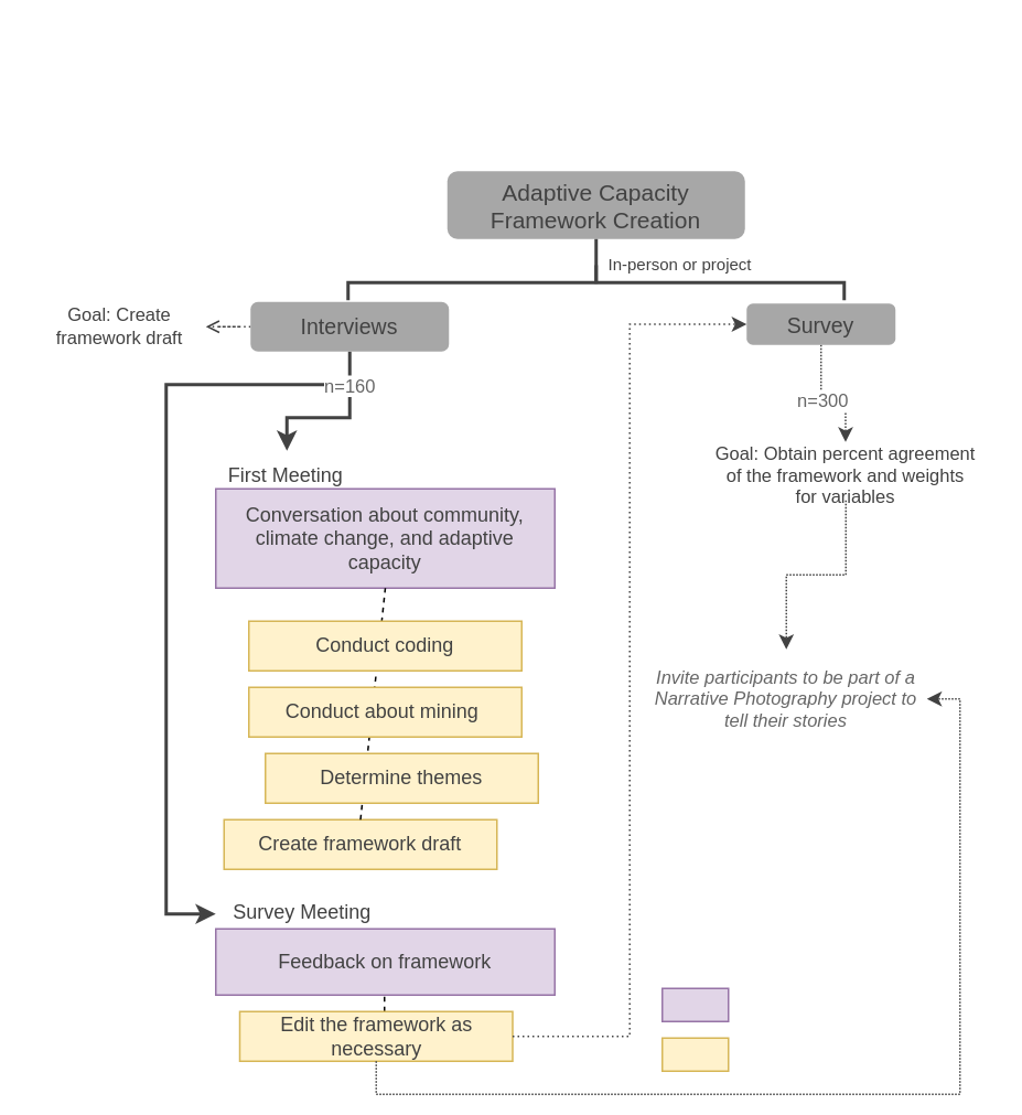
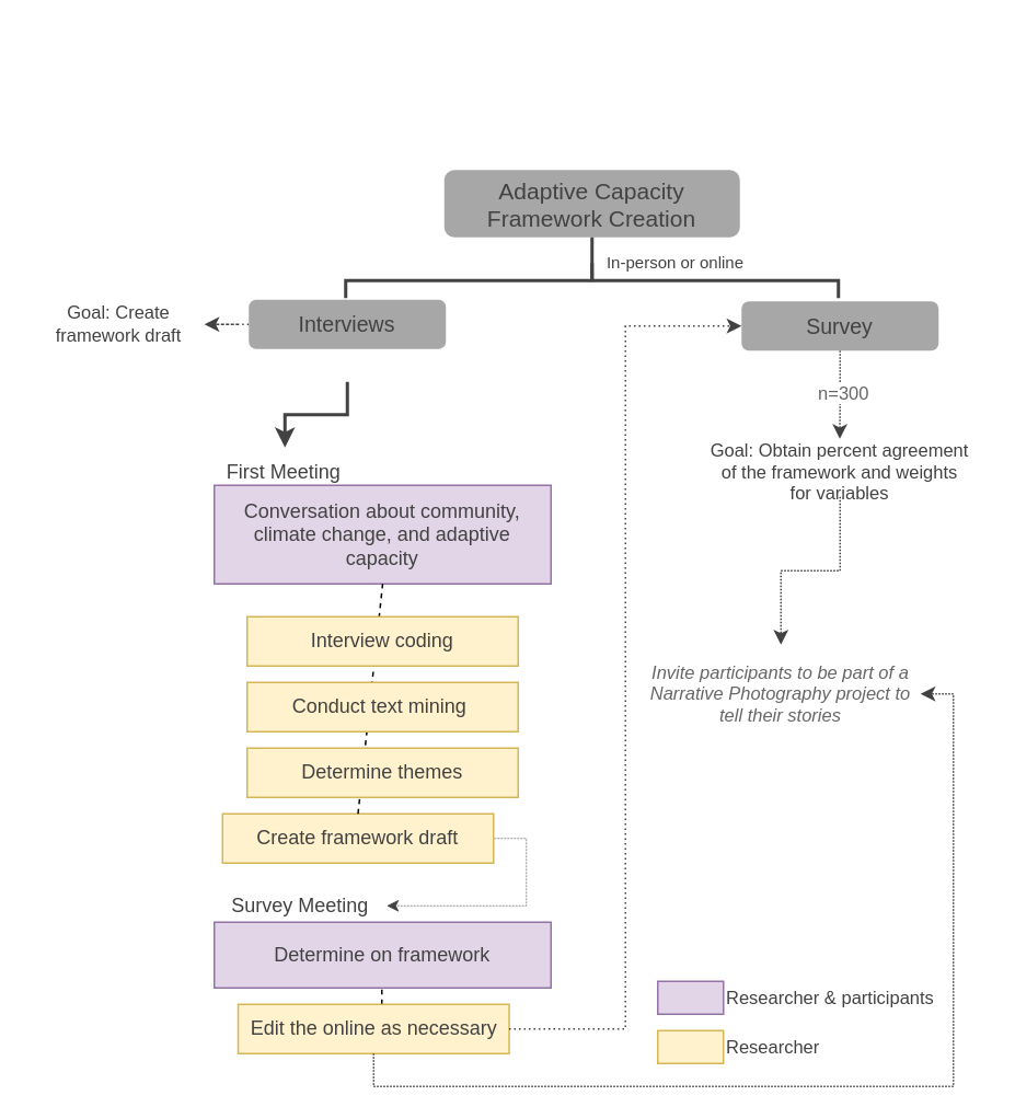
- <mxCell id="7" value="In-person or project" style="text;html=1;align=center;verticalAlign=middle;whiteSpace=wrap;rounded=0;fontSize=10;fontColor=#424242;" parent="1" vertex="1"><mxGeometry x="346" y="144" width="130" height="30" as="geometry" /></mxCell>
+ <mxCell id="7" value="In-person or online" style="text;html=1;align=center;verticalAlign=middle;whiteSpace=wrap;rounded=0;fontSize=10;fontColor=#424242;" parent="1" vertex="1"><mxGeometry x="346" y="144" width="130" height="30" as="geometry" /></mxCell>
- <mxCell id="29" value="Survey" style="text;html=1;align=center;verticalAlign=middle;whiteSpace=wrap;rounded=1;fontSize=13;fillColor=#A7A7A7;fontColor=#424242;strokeColor=none;" vertex="1" parent="1"><mxGeometry x="451" y="183" width="90" height="25" as="geometry" /></mxCell>
+ <mxCell id="29" value="Survey" style="text;html=1;align=center;verticalAlign=middle;whiteSpace=wrap;rounded=1;fontSize=13;fillColor=#A7A7A7;fontColor=#424242;strokeColor=none;" vertex="1" parent="1"><mxGeometry x="451" y="183" width="120" height="30" as="geometry" /></mxCell>
- <mxCell id="5" style="edgeStyle=orthogonalEdgeStyle;rounded=0;orthogonalLoop=1;jettySize=auto;html=1;exitX=0;exitY=0.5;exitDx=0;exitDy=0;dashed=1;strokeColor=#424242;strokeWidth=1;fontSize=11;fontColor=#666666;dashPattern=1 2;endArrow=open;" edge="1" parent="1" source="6" target="10"><mxGeometry relative="1" as="geometry"><Array as="points" /></mxGeometry></mxCell>
+ <mxCell id="5" style="edgeStyle=orthogonalEdgeStyle;rounded=0;orthogonalLoop=1;jettySize=auto;html=1;exitX=0;exitY=0.5;exitDx=0;exitDy=0;dashed=1;strokeColor=#424242;strokeWidth=1;fontSize=11;fontColor=#666666;dashPattern=1 2;" edge="1" parent="1" source="6" target="10"><mxGeometry relative="1" as="geometry"><Array as="points" /></mxGeometry></mxCell>
- <mxCell id="3" style="edgeStyle=orthogonalEdgeStyle;rounded=0;orthogonalLoop=1;jettySize=auto;html=1;strokeColor=#424242;strokeWidth=2;fontSize=14;fontColor=#424242;" edge="1" parent="1" source="6" target="17"><mxGeometry relative="1" as="geometry"><mxPoint x="211" y="242" as="sourcePoint" /><Array as="points"><mxPoint x="211" y="232" /><mxPoint x="100" y="232" /><mxPoint x="100" y="552" /></Array></mxGeometry></mxCell>
- <mxCell id="4" value="n=160" style="edgeLabel;html=1;align=center;verticalAlign=middle;resizable=0;points=[];fontSize=11;fontColor=#666666;" vertex="1" connectable="0" parent="3"><mxGeometry x="-0.91" relative="1" as="geometry"><mxPoint x="1" as="offset" /></mxGeometry></mxCell>
- <mxCell id="25" value="Conduct coding" style="text;html=1;align=center;verticalAlign=middle;whiteSpace=wrap;rounded=0;fillColor=#fff2cc;strokeColor=#d6b656;fontColor=#424242;" parent="14" vertex="1"><mxGeometry x="20" y="103" width="165" height="30" as="geometry" /></mxCell>
+ <mxCell id="25" value="Interview coding" style="text;html=1;align=center;verticalAlign=middle;whiteSpace=wrap;rounded=0;fillColor=#fff2cc;strokeColor=#d6b656;fontColor=#424242;" parent="14" vertex="1"><mxGeometry x="20" y="103" width="165" height="30" as="geometry" /></mxCell>
- <mxCell id="24" value="Conduct about mining&amp;nbsp;" style="text;html=1;align=center;verticalAlign=middle;whiteSpace=wrap;rounded=0;fillColor=#fff2cc;strokeColor=#d6b656;fontColor=#424242;" parent="14" vertex="1"><mxGeometry x="20" y="143" width="165" height="30" as="geometry" /></mxCell>
+ <mxCell id="24" value="Conduct text mining&amp;nbsp;" style="text;html=1;align=center;verticalAlign=middle;whiteSpace=wrap;rounded=0;fillColor=#fff2cc;strokeColor=#d6b656;fontColor=#424242;" parent="14" vertex="1"><mxGeometry x="20" y="143" width="165" height="30" as="geometry" /></mxCell>
- <mxCell id="23" value="Determine themes" style="text;html=1;align=center;verticalAlign=middle;whiteSpace=wrap;rounded=0;fillColor=#fff2cc;strokeColor=#d6b656;fontColor=#424242;" parent="14" vertex="1"><mxGeometry x="30" y="183" width="165" height="30" as="geometry" /></mxCell>
+ <mxCell id="23" value="Determine themes" style="text;html=1;align=center;verticalAlign=middle;whiteSpace=wrap;rounded=0;fillColor=#fff2cc;strokeColor=#d6b656;fontColor=#424242;" parent="14" vertex="1"><mxGeometry x="20" y="183" width="165" height="30" as="geometry" /></mxCell>
+ <mxCell id="20" style="edgeStyle=orthogonalEdgeStyle;rounded=0;orthogonalLoop=1;jettySize=auto;html=1;exitX=1;exitY=0.5;exitDx=0;exitDy=0;entryX=1;entryY=0.5;entryDx=0;entryDy=0;dashed=1;dashPattern=1 1;strokeColor=#424242;strokeWidth=0.5;fontSize=14;fontColor=#424242;" edge="1" parent="14" source="21" target="17"><mxGeometry relative="1" as="geometry" /></mxCell>
- <mxCell id="19" value="Feedback on framework" style="text;html=1;align=center;verticalAlign=middle;whiteSpace=wrap;rounded=0;fillColor=#e1d5e7;strokeColor=#9673a6;fontColor=#424242;" parent="14" vertex="1"><mxGeometry y="289" width="205" height="40" as="geometry" /></mxCell>
+ <mxCell id="19" value="Determine on framework" style="text;html=1;align=center;verticalAlign=middle;whiteSpace=wrap;rounded=0;fillColor=#e1d5e7;strokeColor=#9673a6;fontColor=#424242;" parent="14" vertex="1"><mxGeometry y="289" width="205" height="40" as="geometry" /></mxCell>
+ <mxCell id="32" value="Researcher &amp;amp; participants" style="text;html=1;strokeColor=none;fillColor=none;align=left;verticalAlign=middle;whiteSpace=wrap;rounded=0;fontSize=11;fontColor=#424242;" vertex="1" parent="30"><mxGeometry x="40" width="155" height="30" as="geometry" /></mxCell>
- <mxCell id="26" value="Edit the framework as necessary" style="text;html=1;align=center;verticalAlign=middle;whiteSpace=wrap;rounded=0;fillColor=#fff2cc;strokeColor=#d6b656;fontColor=#424242;" parent="14" vertex="1"><mxGeometry x="14.5" y="339" width="165" height="30" as="geometry" /></mxCell>
+ <mxCell id="26" value="Edit the online as necessary" style="text;html=1;align=center;verticalAlign=middle;whiteSpace=wrap;rounded=0;fillColor=#fff2cc;strokeColor=#d6b656;fontColor=#424242;" parent="14" vertex="1"><mxGeometry x="14.5" y="339" width="165" height="30" as="geometry" /></mxCell>
+ <mxCell id="34" value="Researcher&amp;nbsp;" style="text;html=1;strokeColor=none;fillColor=none;align=left;verticalAlign=middle;whiteSpace=wrap;rounded=0;fontSize=11;fontColor=#424242;" vertex="1" parent="30"><mxGeometry x="40" y="30" width="156" height="30" as="geometry" /></mxCell>
